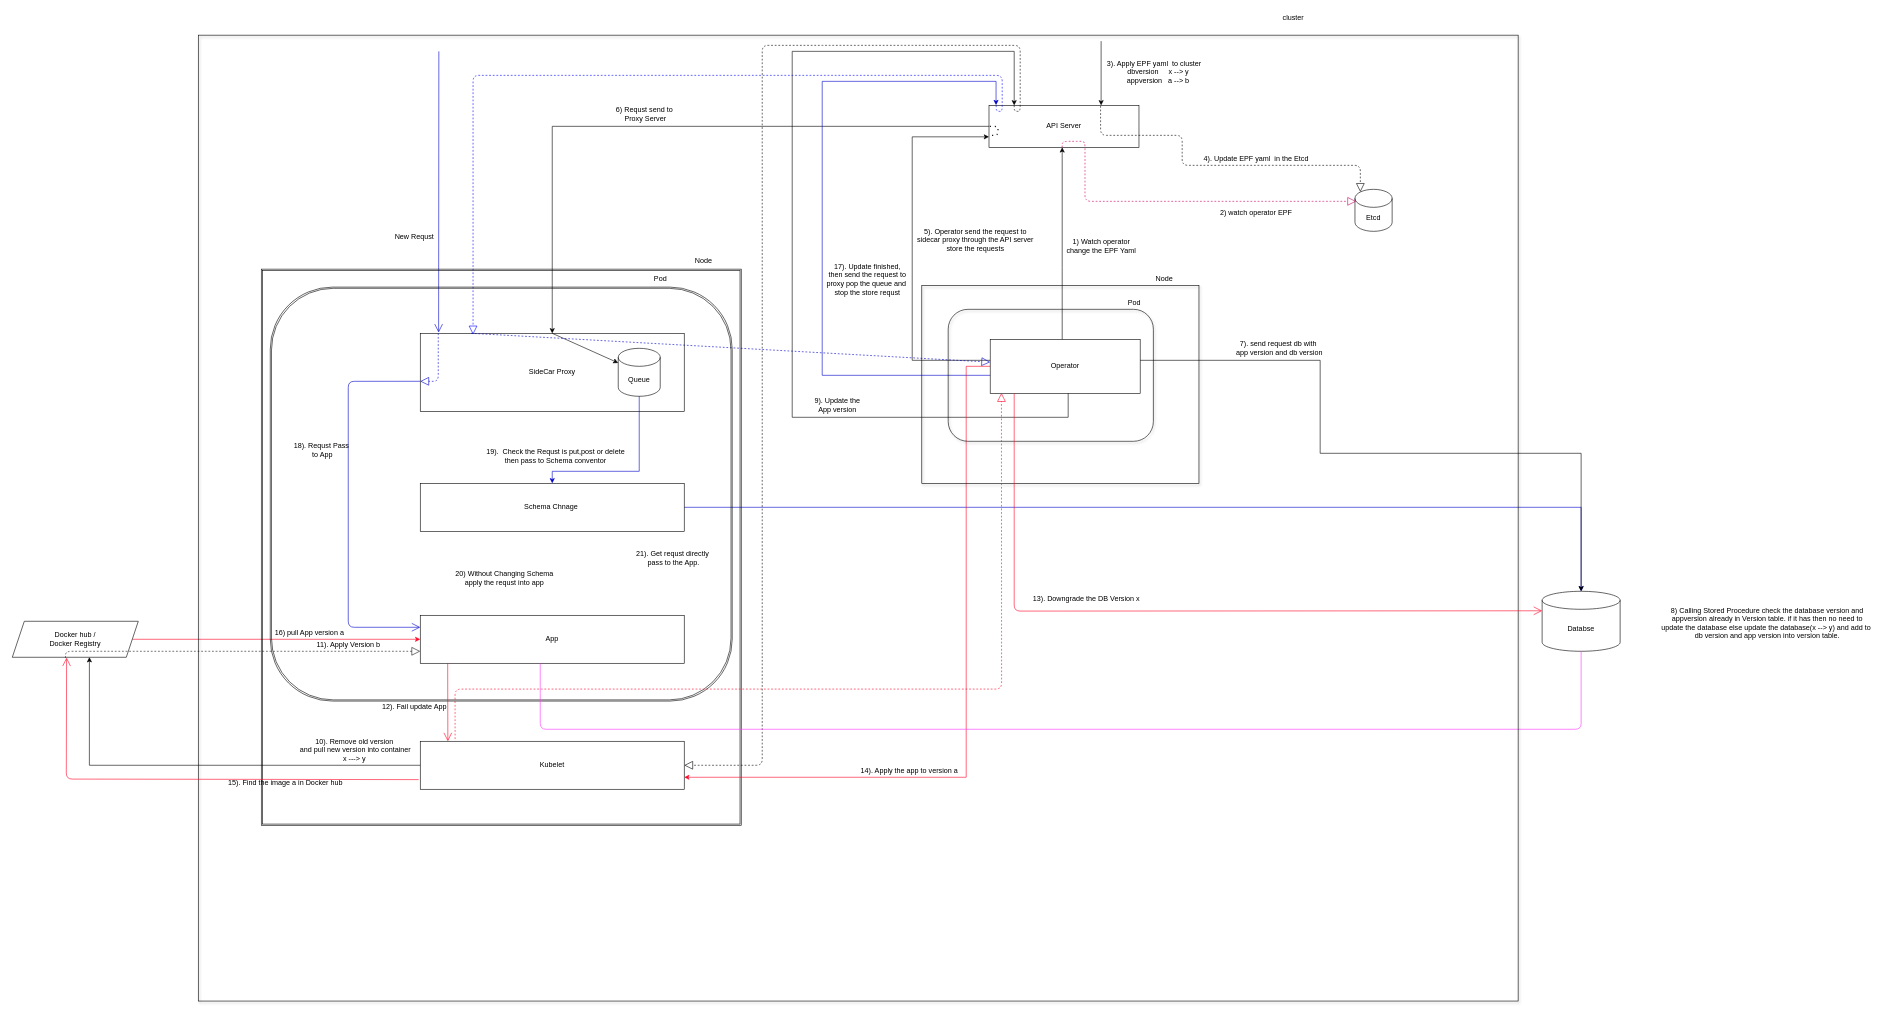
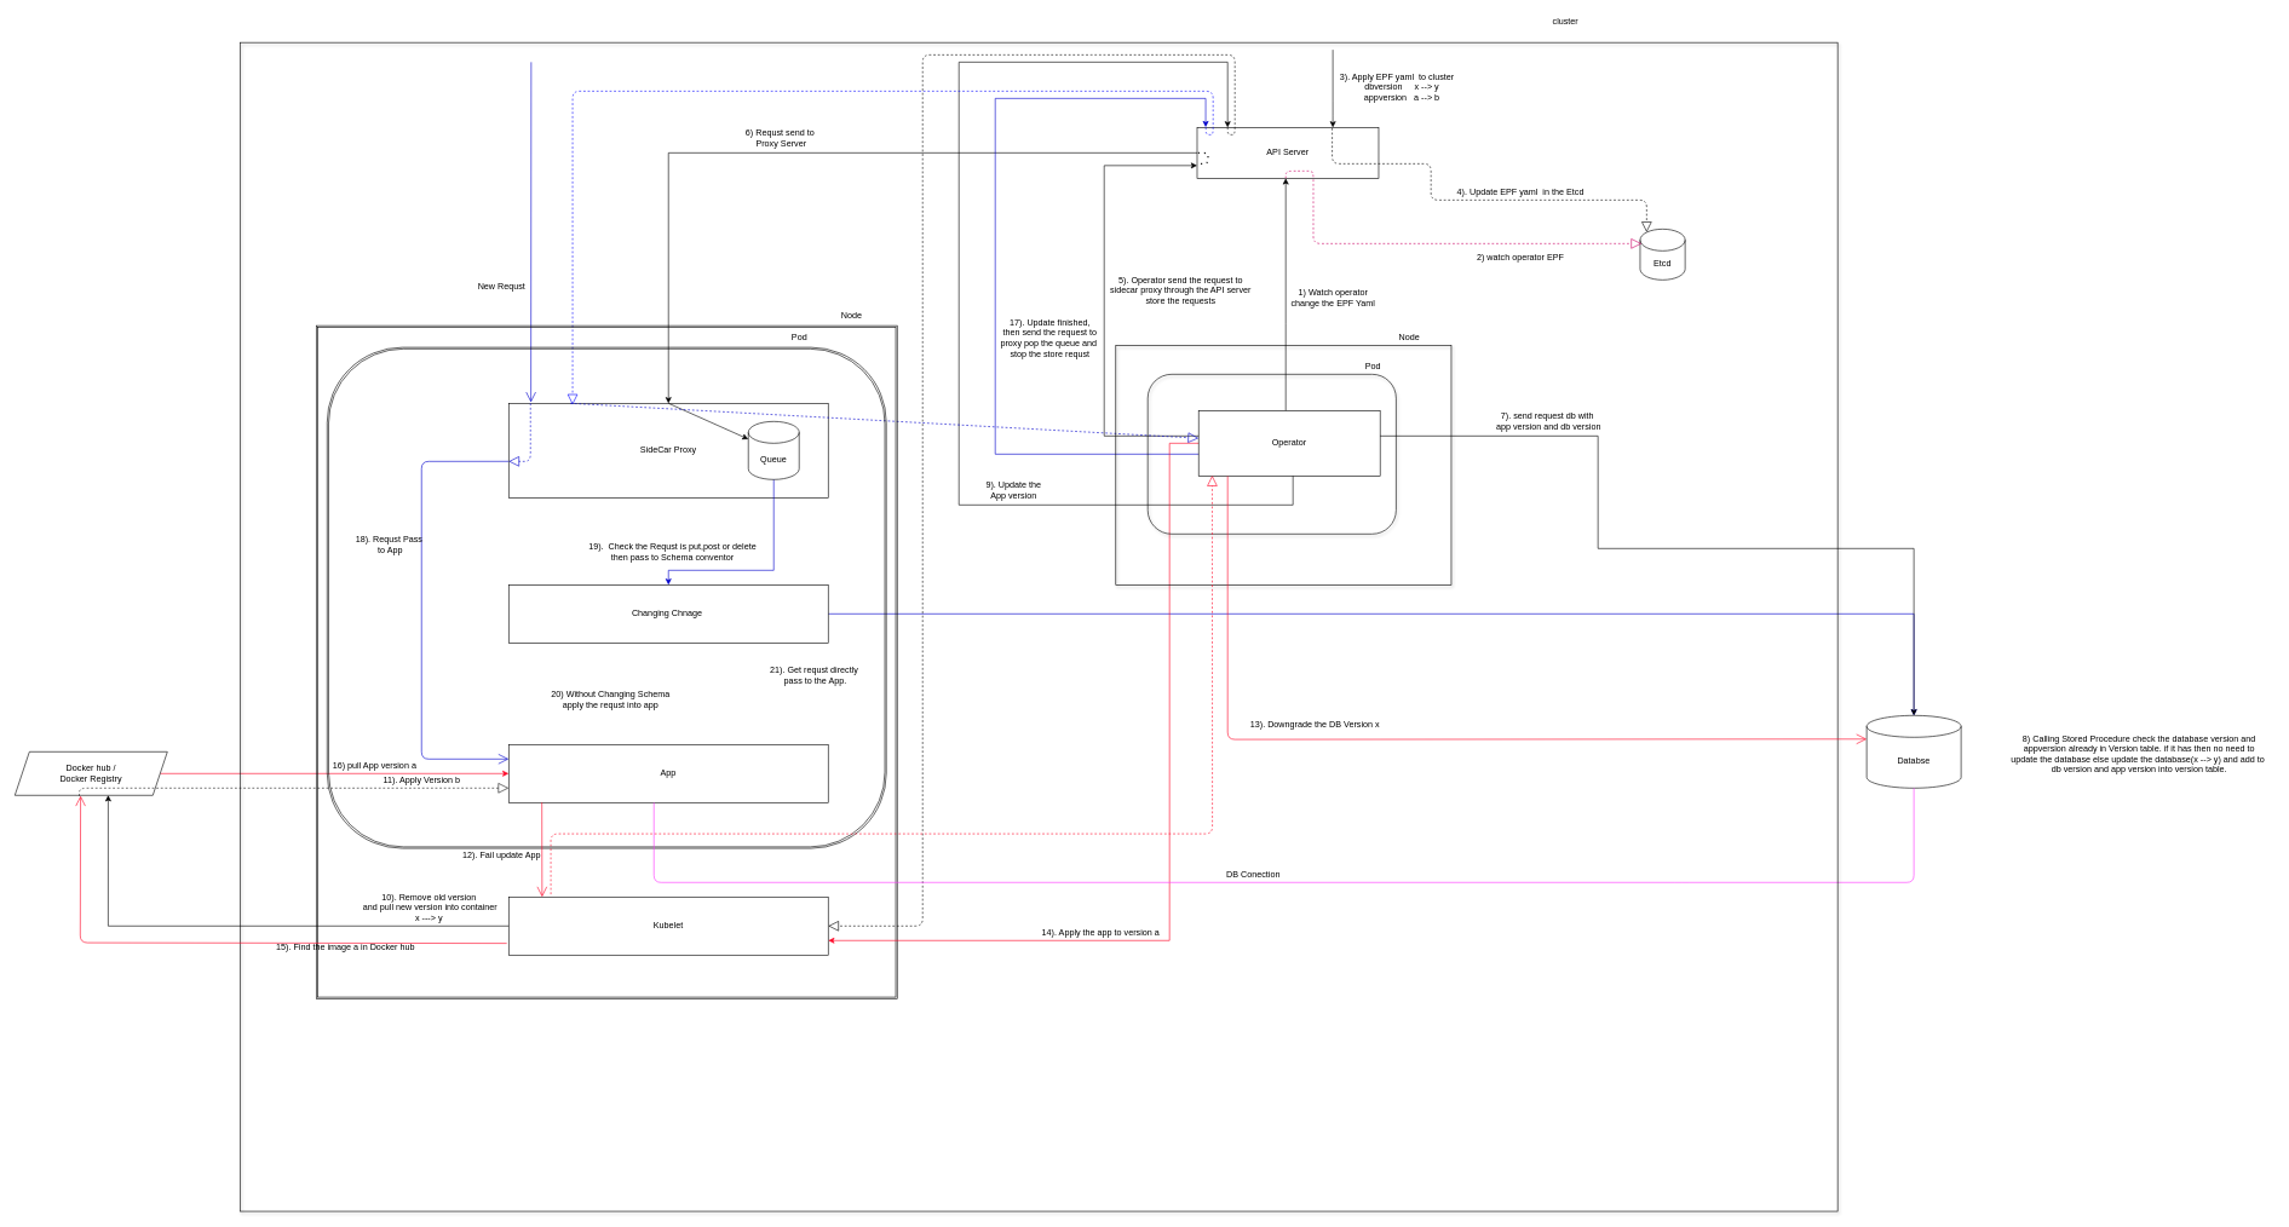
- <mxCell id="6" value="Schema Chnage&amp;nbsp;" style="rounded=0;whiteSpace=wrap;html=1;" vertex="1" parent="1"><mxGeometry x="700" y="805" width="440" height="80" as="geometry" /></mxCell>
+ <mxCell id="6" value="Changing Chnage&amp;nbsp;" style="rounded=0;whiteSpace=wrap;html=1;" vertex="1" parent="1"><mxGeometry x="700" y="805" width="440" height="80" as="geometry" /></mxCell>
+ <mxCell id="56" value="DB Conection" style="text;html=1;align=center;verticalAlign=middle;resizable=0;points=[];autosize=1;" vertex="1" parent="1"><mxGeometry x="1680" y="1195" width="90" height="20" as="geometry" /></mxCell>
